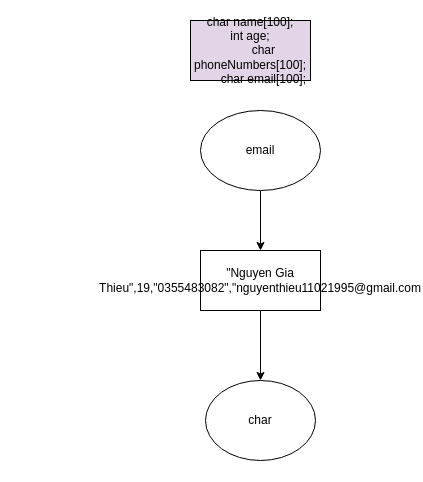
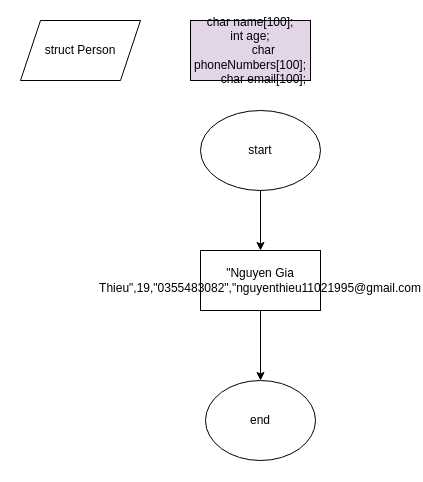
+ <mxCell id="6" value="struct Person" style="shape=parallelogram;perimeter=parallelogramPerimeter;whiteSpace=wrap;html=1;fixedSize=1;" vertex="1" parent="1"><mxGeometry x="20" y="20" width="120" height="60" as="geometry" /></mxCell>
- <mxCell id="3" value="email" style="ellipse;whiteSpace=wrap;html=1;" vertex="1" parent="1"><mxGeometry x="200" y="110" width="120" height="80" as="geometry" /></mxCell>
+ <mxCell id="3" value="start" style="ellipse;whiteSpace=wrap;html=1;" vertex="1" parent="1"><mxGeometry x="200" y="110" width="120" height="80" as="geometry" /></mxCell>
- <mxCell id="8" value="char" style="ellipse;whiteSpace=wrap;html=1;" vertex="1" parent="1"><mxGeometry x="205" y="380" width="110" height="80" as="geometry" /></mxCell>
+ <mxCell id="8" value="end" style="ellipse;whiteSpace=wrap;html=1;" vertex="1" parent="1"><mxGeometry x="205" y="380" width="110" height="80" as="geometry" /></mxCell>
